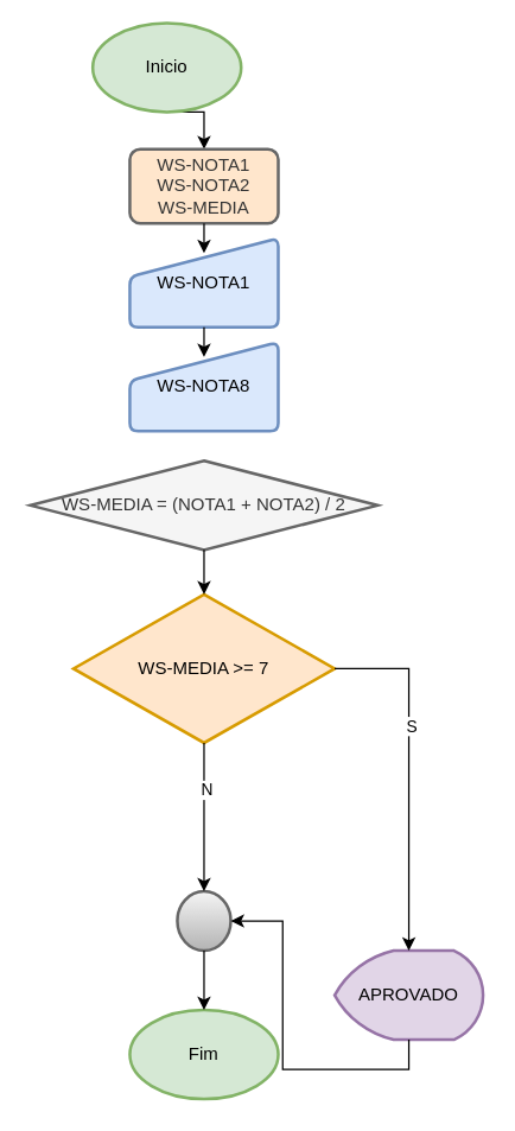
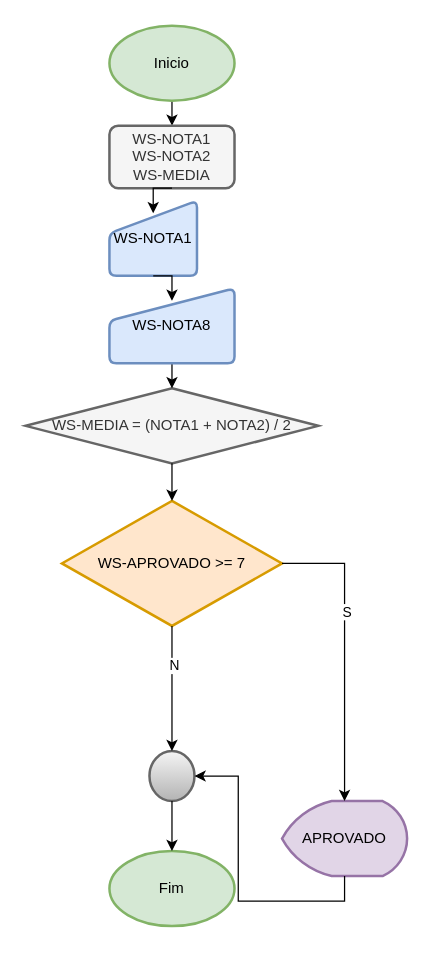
- <mxCell id="3" value="Inicio" style="strokeWidth=2;html=1;shape=mxgraph.flowchart.start_1;whiteSpace=wrap;fillColor=#d5e8d4;strokeColor=#82b366;" vertex="1" parent="1"><mxGeometry x="62" y="15" width="100" height="60" as="geometry" /></mxCell>
+ <mxCell id="3" value="Inicio" style="strokeWidth=2;html=1;shape=mxgraph.flowchart.start_1;whiteSpace=wrap;fillColor=#d5e8d4;strokeColor=#82b366;" vertex="1" parent="1"><mxGeometry x="87" y="20" width="100" height="60" as="geometry" /></mxCell>
- <mxCell id="5" value="WS-NOTA1&lt;div&gt;WS-NOTA2&lt;/div&gt;&lt;div&gt;WS-MEDIA&lt;/div&gt;" style="rounded=1;whiteSpace=wrap;html=1;absoluteArcSize=1;arcSize=14;strokeWidth=2;fillColor=#ffe6cc;fontColor=#333333;strokeColor=#666666;" vertex="1" parent="1"><mxGeometry x="87" y="100" width="100" height="50" as="geometry" /></mxCell>
+ <mxCell id="5" value="WS-NOTA1&lt;div&gt;WS-NOTA2&lt;/div&gt;&lt;div&gt;WS-MEDIA&lt;/div&gt;" style="rounded=1;whiteSpace=wrap;html=1;absoluteArcSize=1;arcSize=14;strokeWidth=2;fillColor=#f5f5f5;fontColor=#333333;strokeColor=#666666;" vertex="1" parent="1"><mxGeometry x="87" y="100" width="100" height="50" as="geometry" /></mxCell>
- <mxCell id="7" value="WS-NOTA1" style="html=1;strokeWidth=2;shape=manualInput;whiteSpace=wrap;rounded=1;size=26;arcSize=11;fillColor=#dae8fc;strokeColor=#6c8ebf;" vertex="1" parent="1"><mxGeometry x="87" y="160" width="100" height="60" as="geometry" /></mxCell>
+ <mxCell id="7" value="WS-NOTA1" style="html=1;strokeWidth=2;shape=manualInput;whiteSpace=wrap;rounded=1;size=26;arcSize=11;fillColor=#dae8fc;strokeColor=#6c8ebf;" vertex="1" parent="1"><mxGeometry x="87" y="160" width="70" height="60" as="geometry" /></mxCell>
+ <mxCell id="8" style="edgeStyle=orthogonalEdgeStyle;rounded=0;orthogonalLoop=1;jettySize=auto;html=1;exitX=0.5;exitY=1;exitDx=0;exitDy=0;entryX=0.5;entryY=0;entryDx=0;entryDy=0;" edge="1" parent="1" source="9" target="6"><mxGeometry relative="1" as="geometry" /></mxCell>
- <mxCell id="12" value="WS-MEDIA &amp;gt;= 7" style="strokeWidth=2;html=1;shape=mxgraph.flowchart.decision;whiteSpace=wrap;fillColor=#ffe6cc;strokeColor=#d79b00;" vertex="1" parent="1"><mxGeometry x="49" y="400" width="176" height="100" as="geometry" /></mxCell>
+ <mxCell id="12" value="WS-APROVADO &amp;gt;= 7" style="strokeWidth=2;html=1;shape=mxgraph.flowchart.decision;whiteSpace=wrap;fillColor=#ffe6cc;strokeColor=#d79b00;" vertex="1" parent="1"><mxGeometry x="49" y="400" width="176" height="100" as="geometry" /></mxCell>
